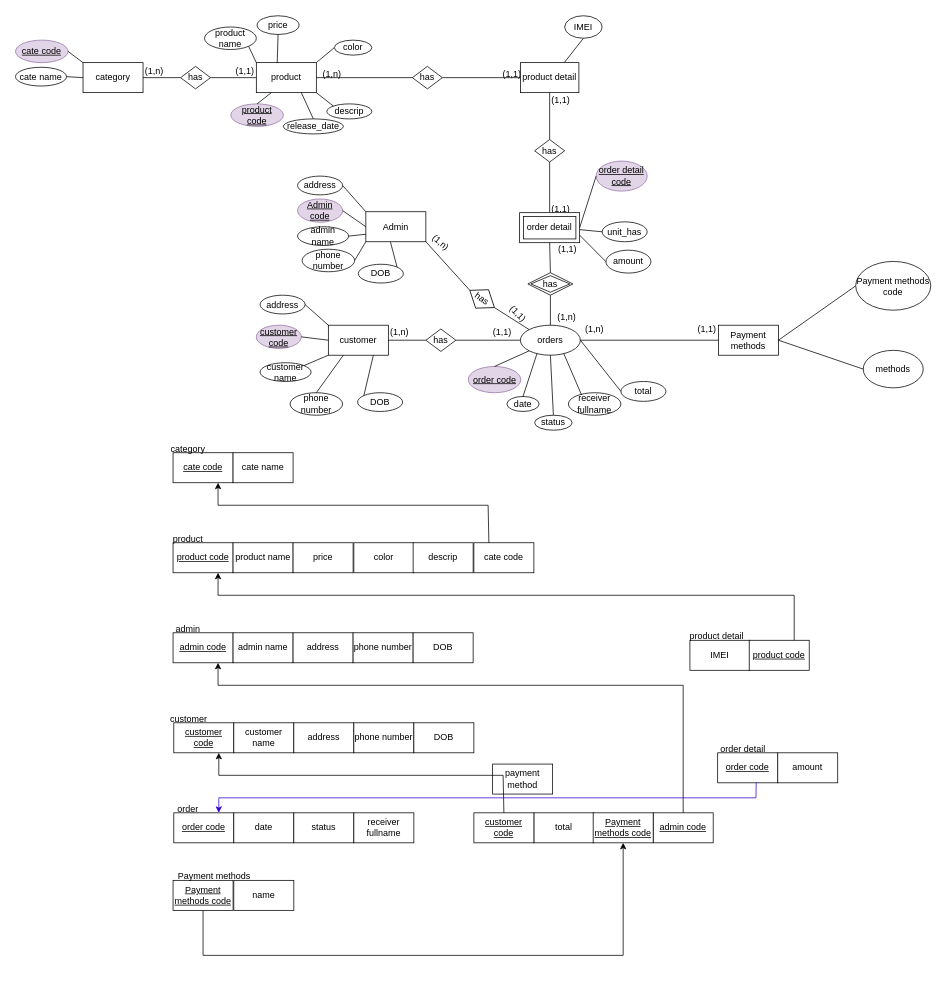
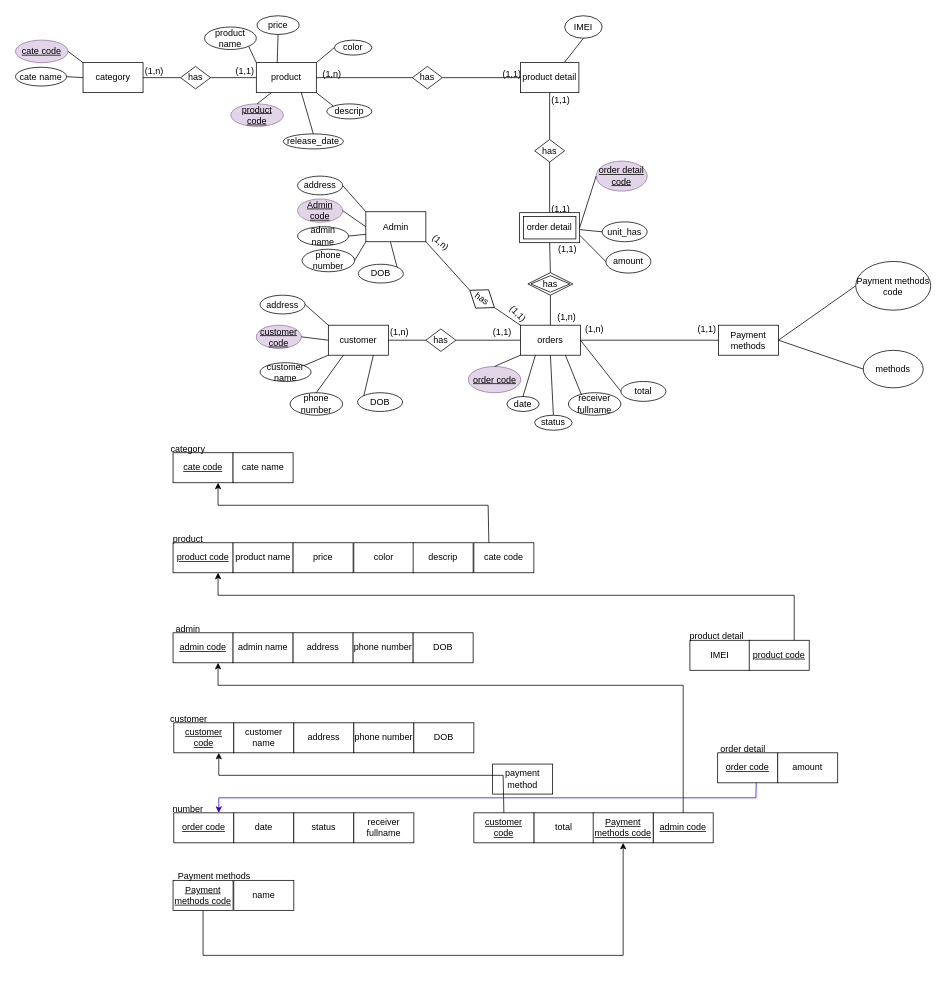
- <mxCell id="30" value="release_date" style="ellipse;whiteSpace=wrap;html=1;" parent="1" vertex="1"><mxGeometry x="377" y="158" width="80" height="20" as="geometry" /></mxCell>
+ <mxCell id="30" value="release_date" style="ellipse;whiteSpace=wrap;html=1;" parent="1" vertex="1"><mxGeometry x="377" y="178" width="80" height="20" as="geometry" /></mxCell>
- <mxCell id="3" value="orders" style="ellipse;whiteSpace=wrap;html=1;" parent="1" vertex="1"><mxGeometry x="693" y="433" width="80" height="40" as="geometry" /></mxCell>
+ <mxCell id="3" value="orders" style="rounded=0;whiteSpace=wrap;html=1;" parent="1" vertex="1"><mxGeometry x="693" y="433" width="80" height="40" as="geometry" /></mxCell>
- <mxCell id="131" value="order" style="text;html=1;strokeColor=none;fillColor=none;align=center;verticalAlign=middle;whiteSpace=wrap;rounded=0;" vertex="1" parent="1"><mxGeometry x="220" y="1073" width="60" height="10" as="geometry" /></mxCell>
+ <mxCell id="131" value="number" style="text;html=1;strokeColor=none;fillColor=none;align=center;verticalAlign=middle;whiteSpace=wrap;rounded=0;" vertex="1" parent="1"><mxGeometry x="220" y="1073" width="60" height="10" as="geometry" /></mxCell>
